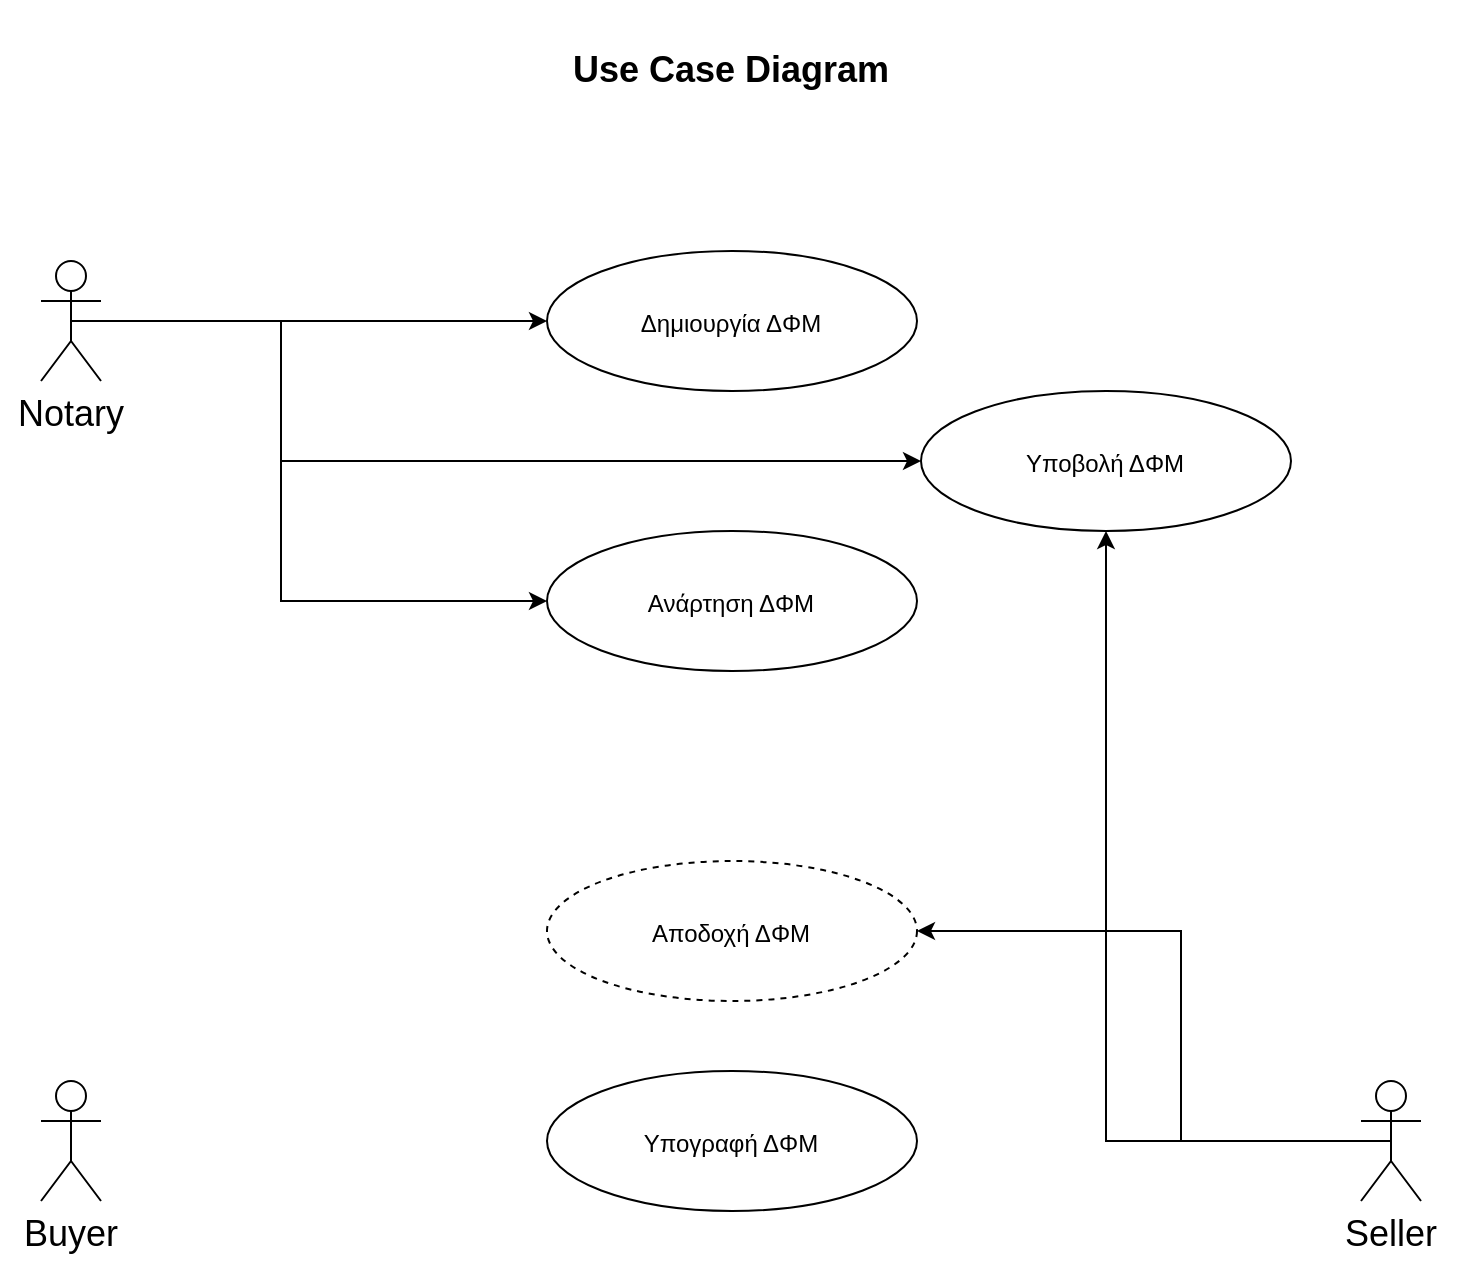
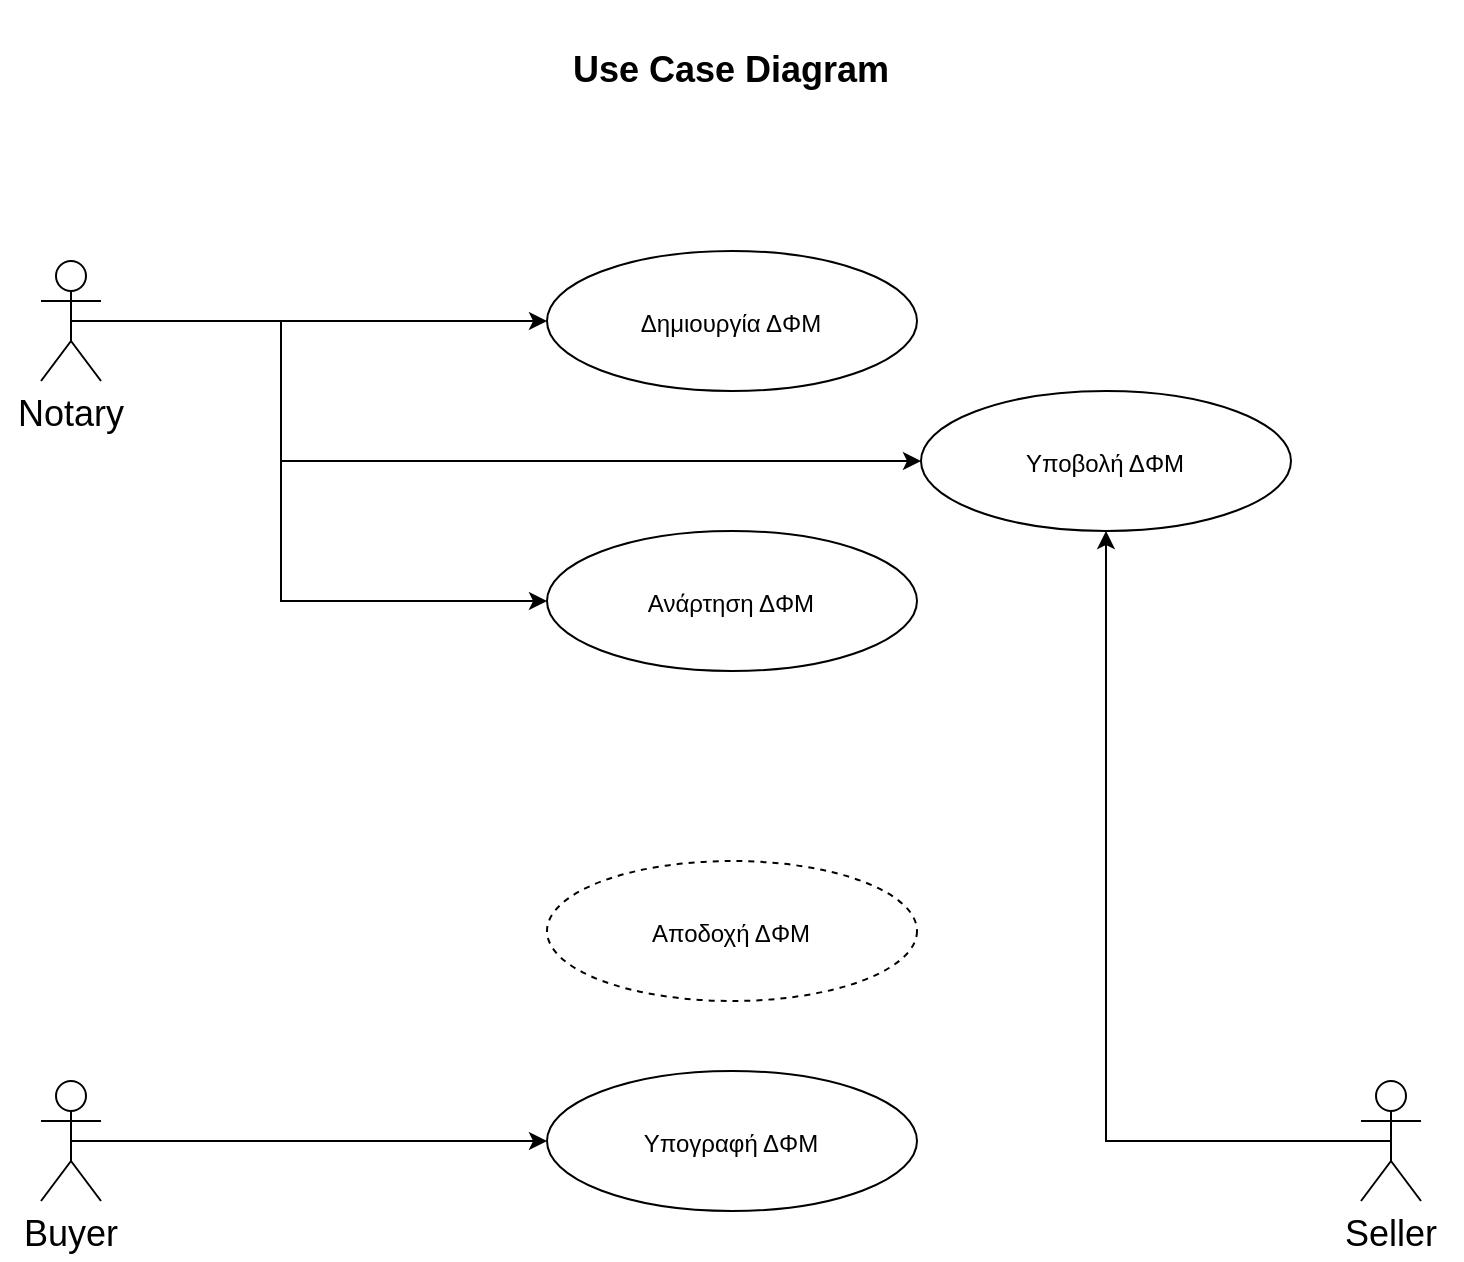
- <mxCell id="5" style="edgeStyle=orthogonalEdgeStyle;rounded=0;orthogonalLoop=1;jettySize=auto;html=1;exitX=0.5;exitY=0.5;exitDx=0;exitDy=0;exitPerimeter=0;fontSize=12;entryX=1;entryY=0.5;entryDx=0;entryDy=0;" edge="1" parent="1" source="7" target="15"><mxGeometry relative="1" as="geometry"><mxPoint x="510" y="500" as="targetPoint" /><Array as="points"><mxPoint x="590" y="570" /><mxPoint x="590" y="465" /></Array></mxGeometry></mxCell>
+ <mxCell id="3" style="edgeStyle=orthogonalEdgeStyle;rounded=0;orthogonalLoop=1;jettySize=auto;html=1;exitX=0.5;exitY=0.5;exitDx=0;exitDy=0;exitPerimeter=0;fontSize=12;" edge="1" parent="1" source="4" target="16"><mxGeometry relative="1" as="geometry" /></mxCell>
